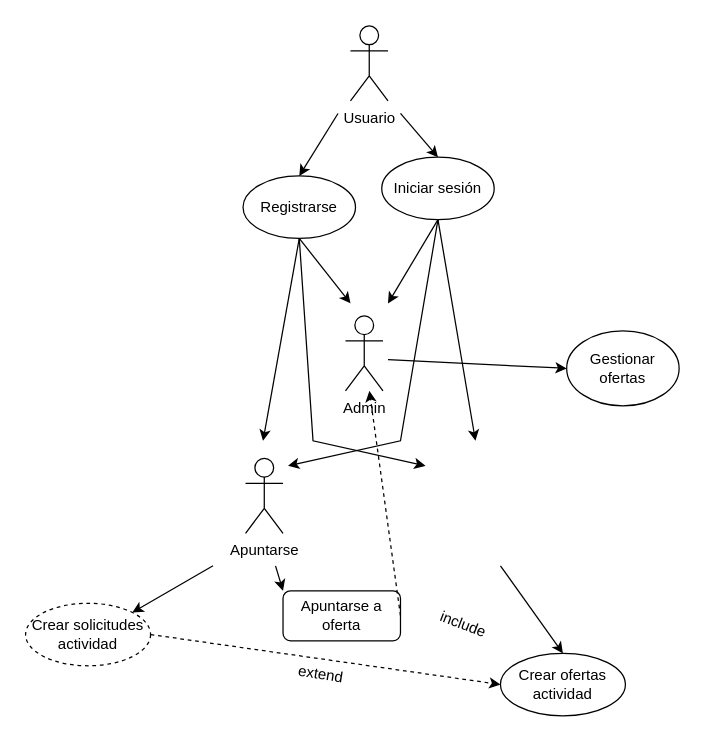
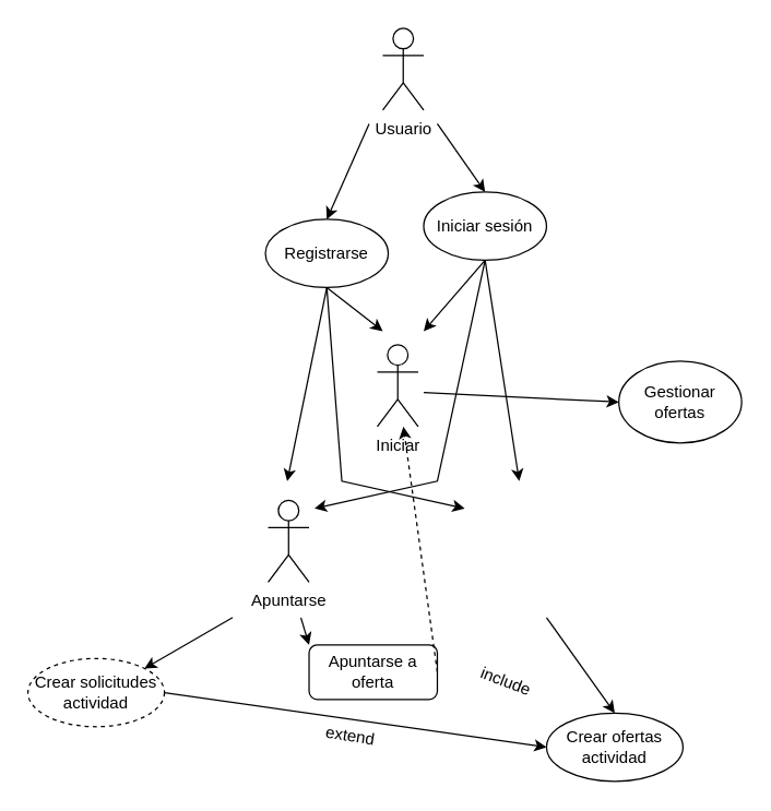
- <mxCell id="16" value="Iniciar sesión" style="ellipse;whiteSpace=wrap;html=1;" parent="1" vertex="1"><mxGeometry x="305" y="125" width="90" height="50" as="geometry" /></mxCell>
+ <mxCell id="16" value="Iniciar sesión" style="ellipse;whiteSpace=wrap;html=1;" parent="1" vertex="1"><mxGeometry x="310" y="140" width="90" height="50" as="geometry" /></mxCell>
- <mxCell id="15" value="Registrarse" style="ellipse;whiteSpace=wrap;html=1;" parent="1" vertex="1"><mxGeometry x="194" y="140" width="90" height="50" as="geometry" /></mxCell>
+ <mxCell id="15" value="Registrarse" style="ellipse;whiteSpace=wrap;html=1;" parent="1" vertex="1"><mxGeometry x="194" y="160" width="90" height="50" as="geometry" /></mxCell>
- <mxCell id="2" value="Admin" style="shape=umlActor;verticalLabelPosition=bottom;verticalAlign=top;html=1;" parent="1" vertex="1"><mxGeometry x="276" y="252" width="30" height="60" as="geometry" /></mxCell>
+ <mxCell id="2" value="Iniciar" style="shape=umlActor;verticalLabelPosition=bottom;verticalAlign=top;html=1;" parent="1" vertex="1"><mxGeometry x="276" y="252" width="30" height="60" as="geometry" /></mxCell>
- <mxCell id="12" value="" style="endArrow=classic;html=1;rounded=0;entryX=0;entryY=0.5;entryDx=0;entryDy=0;exitX=1;exitY=0.5;exitDx=0;exitDy=0;dashed=1;" parent="1" source="5" target="4" edge="1"><mxGeometry width="50" height="50" relative="1" as="geometry"><mxPoint x="186" y="542" as="sourcePoint" /><mxPoint x="306" y="587" as="targetPoint" /></mxGeometry></mxCell>
+ <mxCell id="12" value="" style="endArrow=classic;html=1;rounded=0;entryX=0;entryY=0.5;entryDx=0;entryDy=0;exitX=1;exitY=0.5;exitDx=0;exitDy=0;dashed=0;" parent="1" source="5" target="4" edge="1"><mxGeometry width="50" height="50" relative="1" as="geometry"><mxPoint x="186" y="542" as="sourcePoint" /><mxPoint x="306" y="587" as="targetPoint" /></mxGeometry></mxCell>
